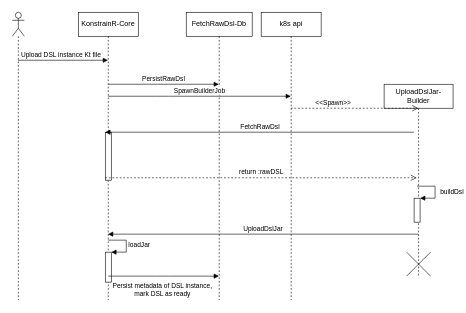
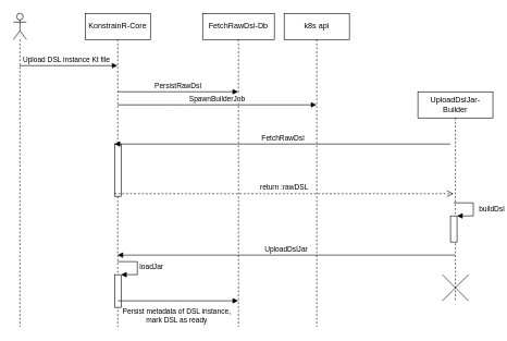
- <mxCell id="16" value="&amp;lt;&amp;lt;Spawn&amp;gt;&amp;gt;" style="endArrow=open;startArrow=none;endFill=0;startFill=0;endSize=8;html=1;verticalAlign=bottom;dashed=1;labelBackgroundColor=none;" edge="1" parent="1" source="12" target="8"><mxGeometry x="-0.348" width="160" relative="1" as="geometry"><mxPoint x="550" y="200" as="sourcePoint" /><mxPoint x="580" y="200" as="targetPoint" /><Array as="points"><mxPoint x="640" y="180" /></Array><mxPoint x="1" as="offset" /></mxGeometry></mxCell>
